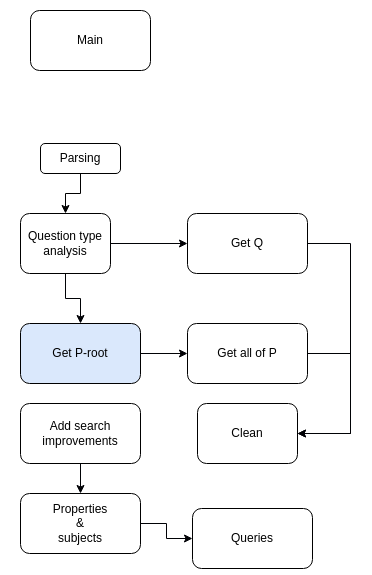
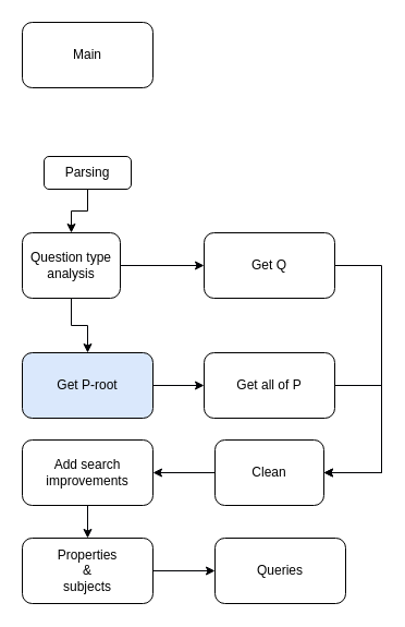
- <mxCell id="4" value="Main" style="rounded=1;whiteSpace=wrap;html=1;" vertex="1" parent="1"><mxGeometry x="30" y="10" width="120" height="60" as="geometry" /></mxCell>
+ <mxCell id="4" value="Main" style="rounded=1;whiteSpace=wrap;html=1;" vertex="1" parent="1"><mxGeometry x="20" y="20" width="120" height="60" as="geometry" /></mxCell>
+ <mxCell id="12" style="edgeStyle=orthogonalEdgeStyle;rounded=0;orthogonalLoop=1;jettySize=auto;html=1;exitX=0;exitY=0.5;exitDx=0;exitDy=0;entryX=1;entryY=0.5;entryDx=0;entryDy=0;strokeColor=#000105;" edge="1" parent="1" source="13" target="19"><mxGeometry relative="1" as="geometry" /></mxCell>
- <mxCell id="20" value="Queries" style="rounded=1;whiteSpace=wrap;html=1;" vertex="1" parent="1"><mxGeometry x="192" y="508" width="120" height="60" as="geometry" /></mxCell>
+ <mxCell id="20" value="Queries" style="rounded=1;whiteSpace=wrap;html=1;" vertex="1" parent="1"><mxGeometry x="197" y="493" width="120" height="60" as="geometry" /></mxCell>
